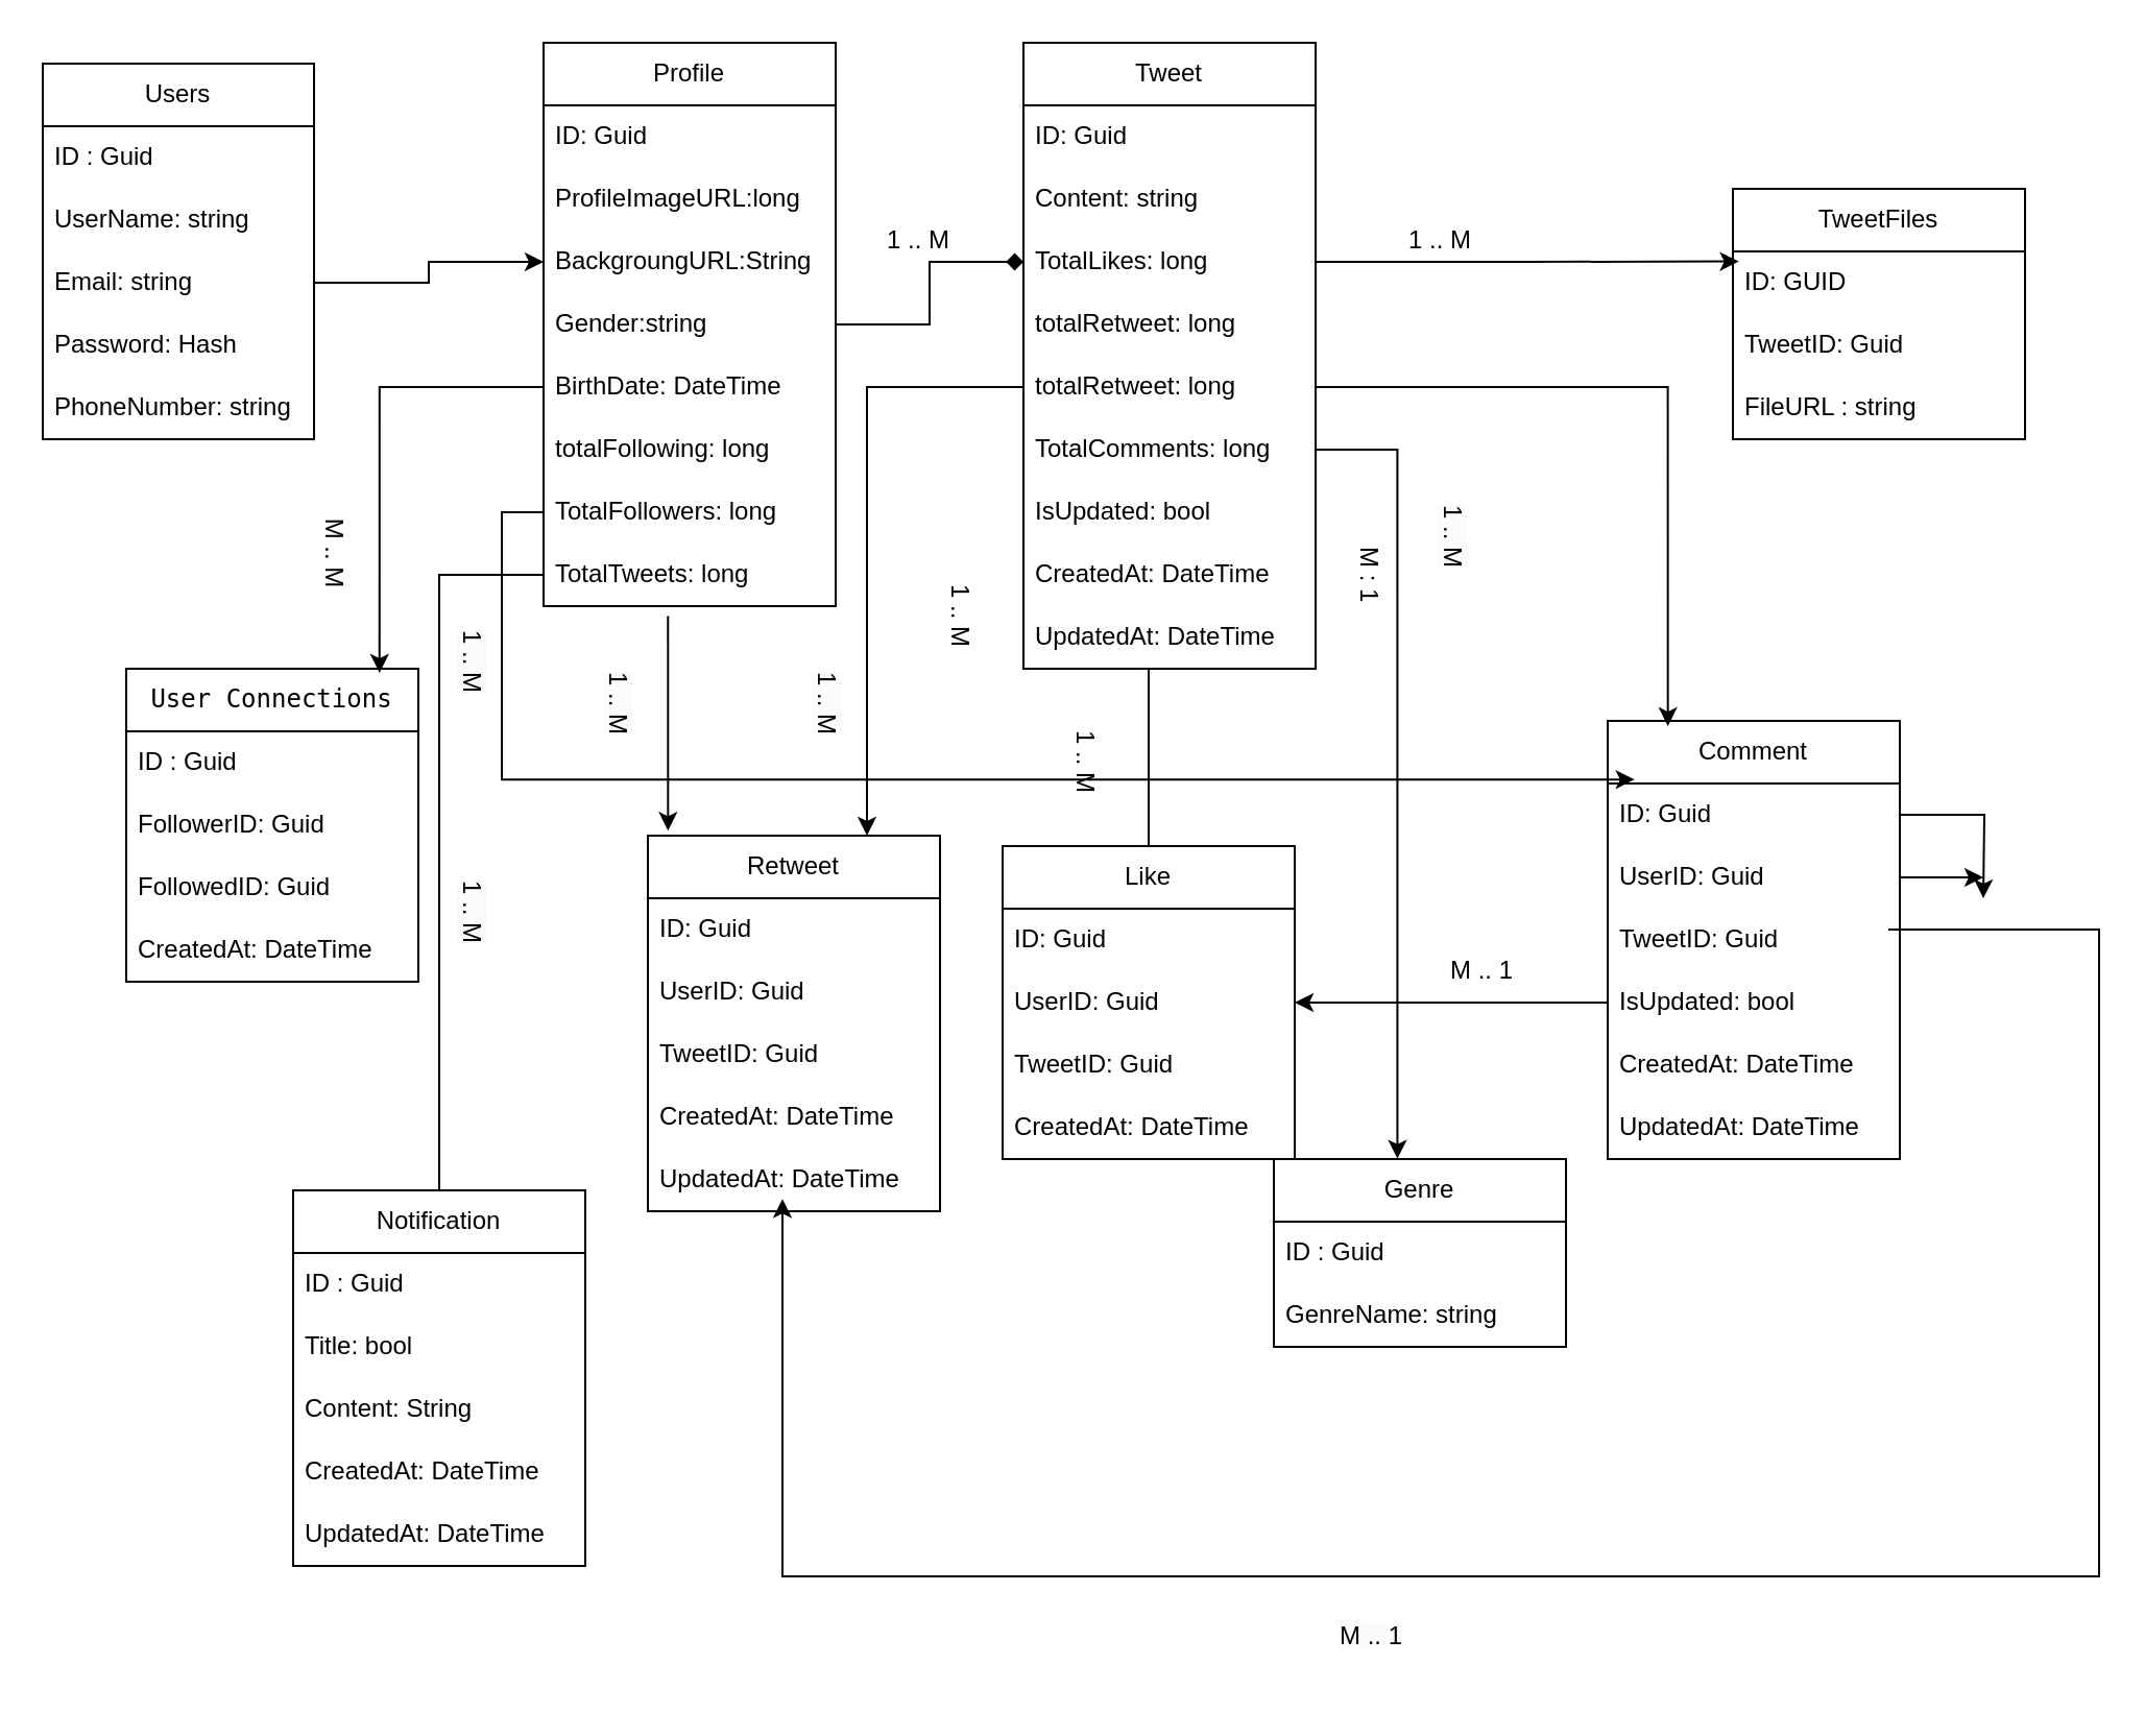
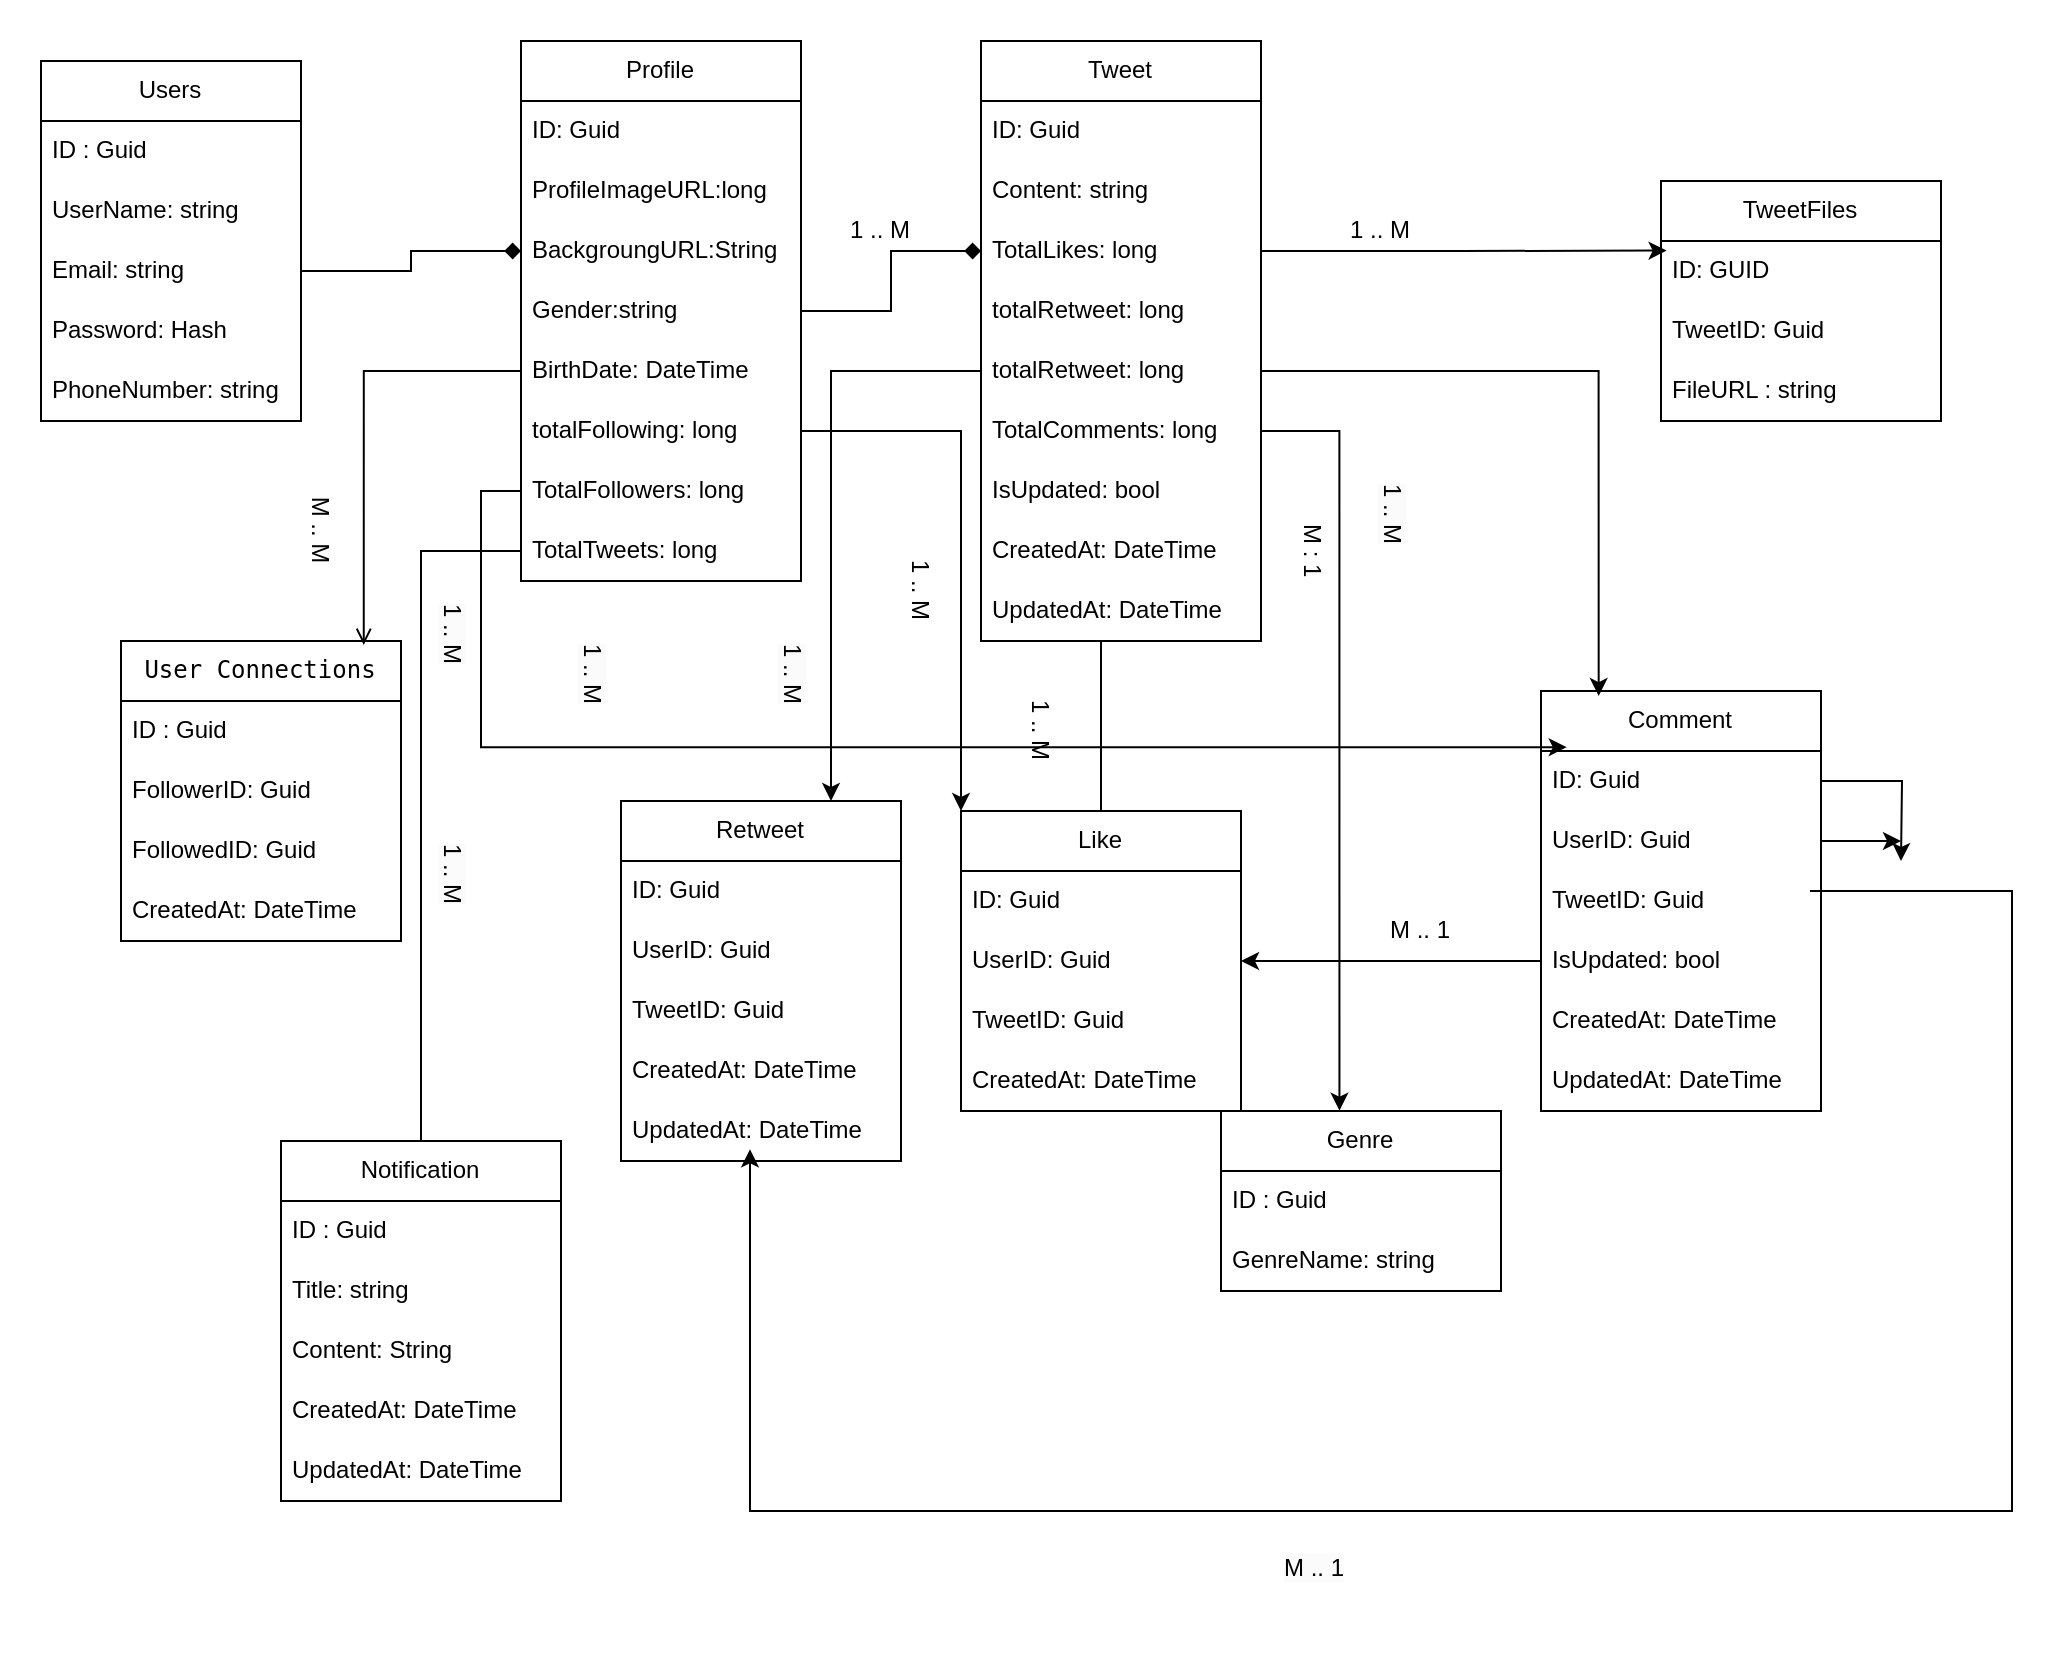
- <mxCell id="17" style="edgeStyle=orthogonalEdgeStyle;rounded=0;orthogonalLoop=1;jettySize=auto;html=1;entryX=0;entryY=0.5;entryDx=0;entryDy=0;" edge="1" parent="1" source="5" target="11"><mxGeometry relative="1" as="geometry" /></mxCell>
+ <mxCell id="17" style="edgeStyle=orthogonalEdgeStyle;rounded=0;orthogonalLoop=1;jettySize=auto;html=1;entryX=0;entryY=0.5;entryDx=0;entryDy=0;endArrow=diamond;" edge="1" parent="1" source="5" target="11"><mxGeometry relative="1" as="geometry" /></mxCell>
+ <mxCell id="84" style="edgeStyle=orthogonalEdgeStyle;rounded=0;orthogonalLoop=1;jettySize=auto;html=1;exitX=1;exitY=0.5;exitDx=0;exitDy=0;entryX=0;entryY=0;entryDx=0;entryDy=0;" edge="1" parent="1" source="14" target="44"><mxGeometry relative="1" as="geometry" /></mxCell>
- <mxCell id="36" style="edgeStyle=orthogonalEdgeStyle;rounded=0;orthogonalLoop=1;jettySize=auto;html=1;entryX=0.867;entryY=0.013;entryDx=0;entryDy=0;entryPerimeter=0;" edge="1" parent="1" source="13" target="31"><mxGeometry relative="1" as="geometry" /></mxCell>
+ <mxCell id="36" style="edgeStyle=orthogonalEdgeStyle;rounded=0;orthogonalLoop=1;jettySize=auto;html=1;entryX=0.867;entryY=0.013;entryDx=0;entryDy=0;entryPerimeter=0;endArrow=open;" edge="1" parent="1" source="13" target="31"><mxGeometry relative="1" as="geometry" /></mxCell>
- <mxCell id="69" value="" style="endArrow=classic;html=1;rounded=0;entryX=0.069;entryY=-0.013;entryDx=0;entryDy=0;entryPerimeter=0;exitX=0.426;exitY=1.16;exitDx=0;exitDy=0;exitPerimeter=0;" edge="1" parent="1" source="16" target="61"><mxGeometry width="50" height="50" relative="1" as="geometry"><mxPoint x="320" y="320" as="sourcePoint" /><mxPoint x="370" y="270" as="targetPoint" /></mxGeometry></mxCell>
- <mxCell id="73" value="Title: bool" style="text;strokeColor=none;fillColor=none;align=left;verticalAlign=middle;spacingLeft=4;spacingRight=4;overflow=hidden;points=[[0,0.5],[1,0.5]];portConstraint=eastwest;rotatable=0;whiteSpace=wrap;html=1;" vertex="1" parent="71"><mxGeometry y="60" width="140" height="30" as="geometry" /></mxCell>
+ <mxCell id="73" value="Title: string" style="text;strokeColor=none;fillColor=none;align=left;verticalAlign=middle;spacingLeft=4;spacingRight=4;overflow=hidden;points=[[0,0.5],[1,0.5]];portConstraint=eastwest;rotatable=0;whiteSpace=wrap;html=1;" vertex="1" parent="71"><mxGeometry y="60" width="140" height="30" as="geometry" /></mxCell>
